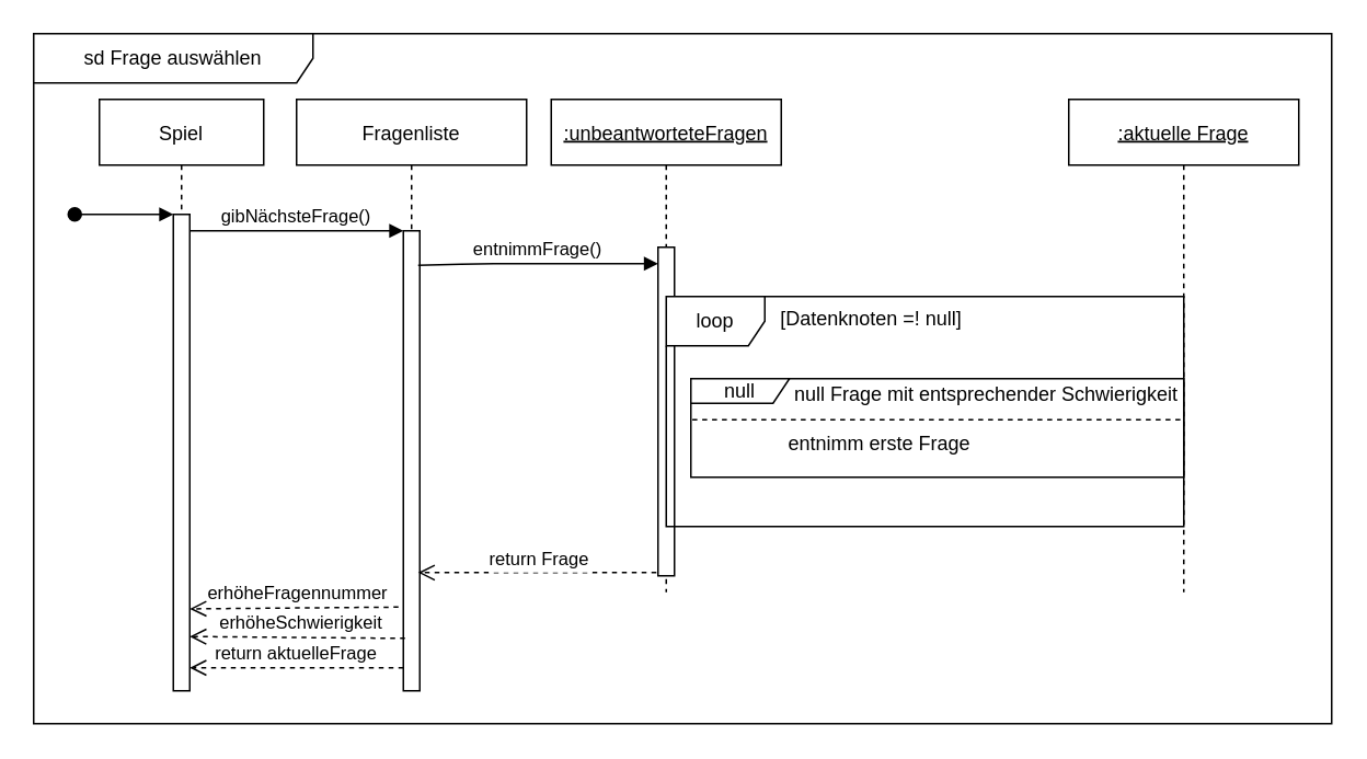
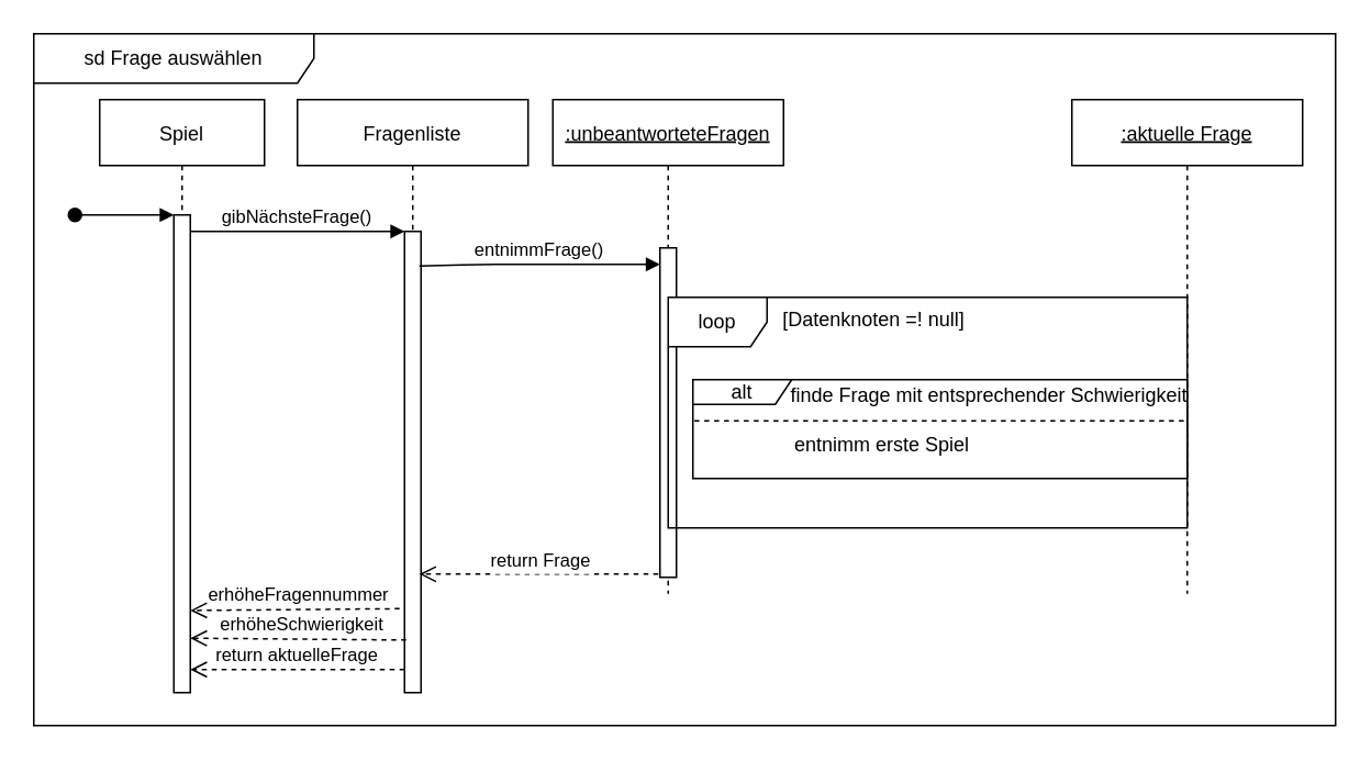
- <mxCell id="16" value="null" style="shape=umlFrame;whiteSpace=wrap;html=1;width=60;height=15;" vertex="1" parent="1"><mxGeometry x="420" y="230" width="300" height="60" as="geometry" /></mxCell>
+ <mxCell id="16" value="alt" style="shape=umlFrame;whiteSpace=wrap;html=1;width=60;height=15;" vertex="1" parent="1"><mxGeometry x="420" y="230" width="300" height="60" as="geometry" /></mxCell>
- <mxCell id="19" value="null Frage mit entsprechender Schwierigkeit" style="text;html=1;strokeColor=none;fillColor=none;align=center;verticalAlign=middle;whiteSpace=wrap;rounded=0;" vertex="1" parent="1"><mxGeometry x="470" y="230" width="260" height="20" as="geometry" /></mxCell>
+ <mxCell id="19" value="finde Frage mit entsprechender Schwierigkeit" style="text;html=1;strokeColor=none;fillColor=none;align=center;verticalAlign=middle;whiteSpace=wrap;rounded=0;" vertex="1" parent="1"><mxGeometry x="470" y="230" width="260" height="20" as="geometry" /></mxCell>
- <mxCell id="20" value="entnimm erste Frage" style="text;html=1;strokeColor=none;fillColor=none;align=center;verticalAlign=middle;whiteSpace=wrap;rounded=0;" vertex="1" parent="1"><mxGeometry x="430" y="260" width="210" height="20" as="geometry" /></mxCell>
+ <mxCell id="20" value="entnimm erste Spiel" style="text;html=1;strokeColor=none;fillColor=none;align=center;verticalAlign=middle;whiteSpace=wrap;rounded=0;" vertex="1" parent="1"><mxGeometry x="430" y="260" width="210" height="20" as="geometry" /></mxCell>
